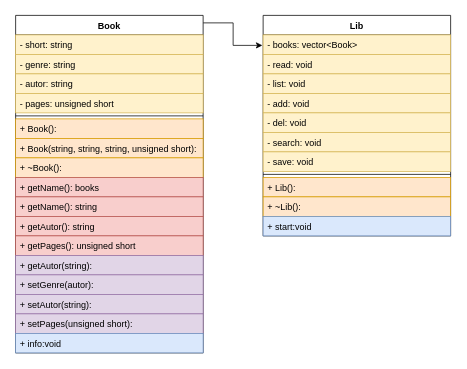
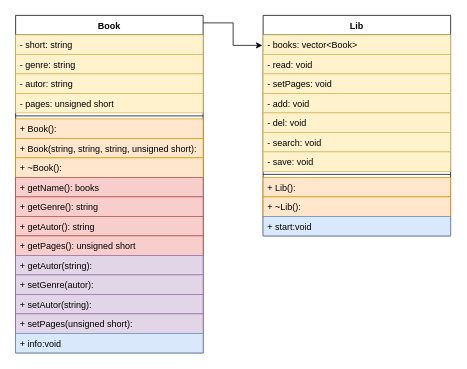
- <mxCell id="24" value="- list: void " style="text;strokeColor=#d6b656;fillColor=#fff2cc;align=left;verticalAlign=top;spacingLeft=4;spacingRight=4;overflow=hidden;rotatable=0;points=[[0,0.5],[1,0.5]];portConstraint=eastwest;" vertex="1" parent="21"><mxGeometry y="78" width="250" height="26" as="geometry" /></mxCell>
+ <mxCell id="24" value="- setPages: void " style="text;strokeColor=#d6b656;fillColor=#fff2cc;align=left;verticalAlign=top;spacingLeft=4;spacingRight=4;overflow=hidden;rotatable=0;points=[[0,0.5],[1,0.5]];portConstraint=eastwest;" vertex="1" parent="21"><mxGeometry y="78" width="250" height="26" as="geometry" /></mxCell>
- <mxCell id="13" value="+ getName(): string" style="text;strokeColor=#b85450;fillColor=#f8cecc;align=left;verticalAlign=top;spacingLeft=4;spacingRight=4;overflow=hidden;rotatable=0;points=[[0,0.5],[1,0.5]];portConstraint=eastwest;" vertex="1" parent="3"><mxGeometry y="242" width="250" height="26" as="geometry" /></mxCell>
+ <mxCell id="13" value="+ getGenre(): string" style="text;strokeColor=#b85450;fillColor=#f8cecc;align=left;verticalAlign=top;spacingLeft=4;spacingRight=4;overflow=hidden;rotatable=0;points=[[0,0.5],[1,0.5]];portConstraint=eastwest;" vertex="1" parent="3"><mxGeometry y="242" width="250" height="26" as="geometry" /></mxCell>
